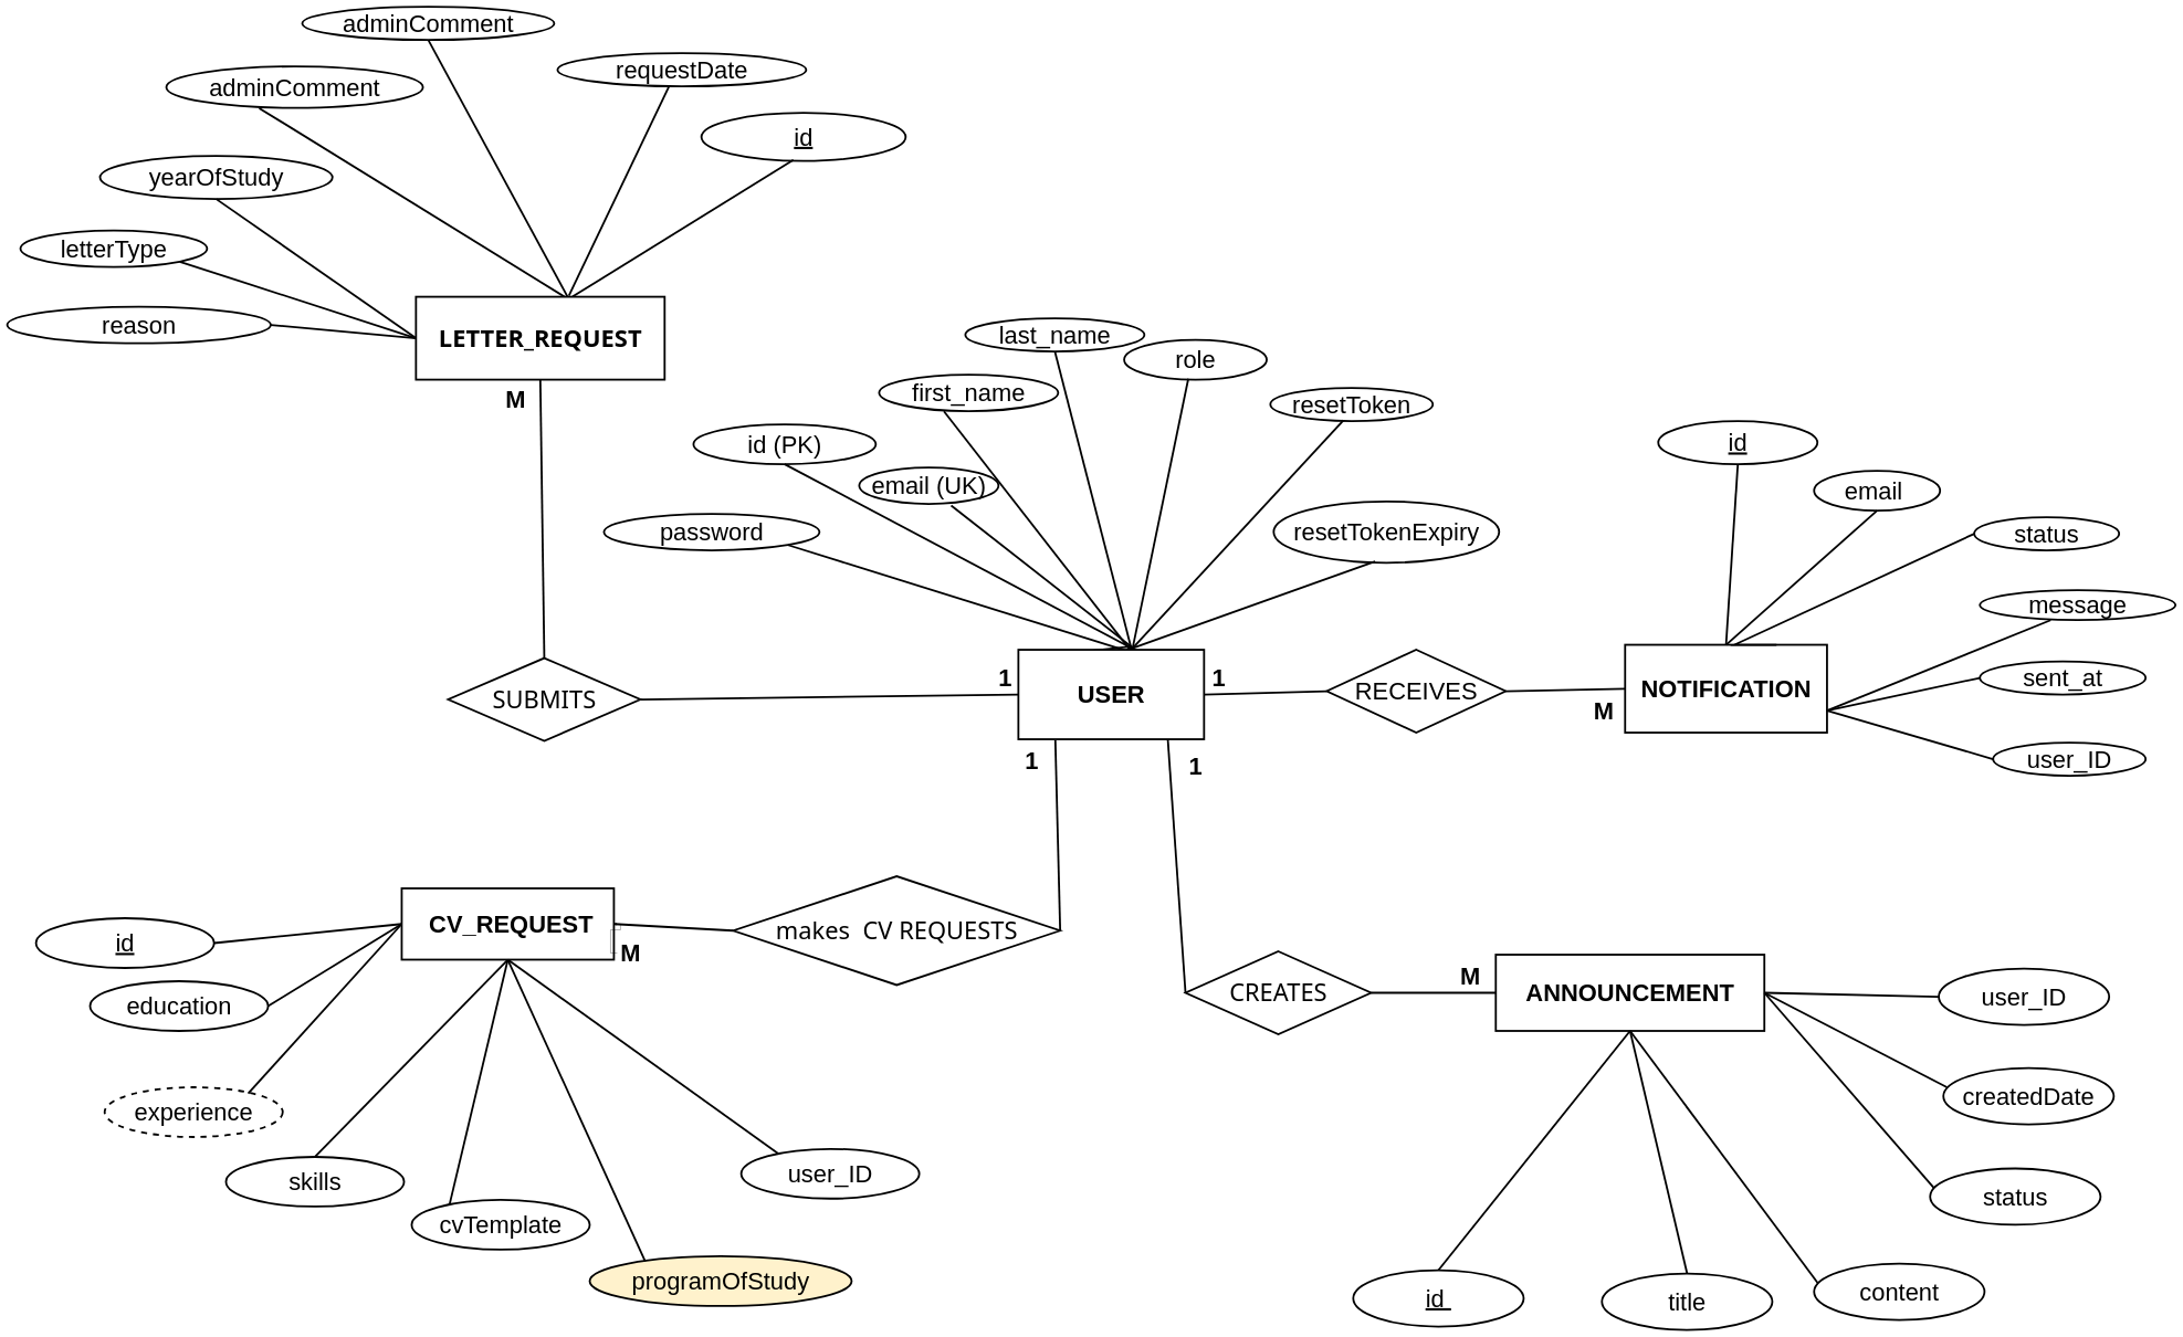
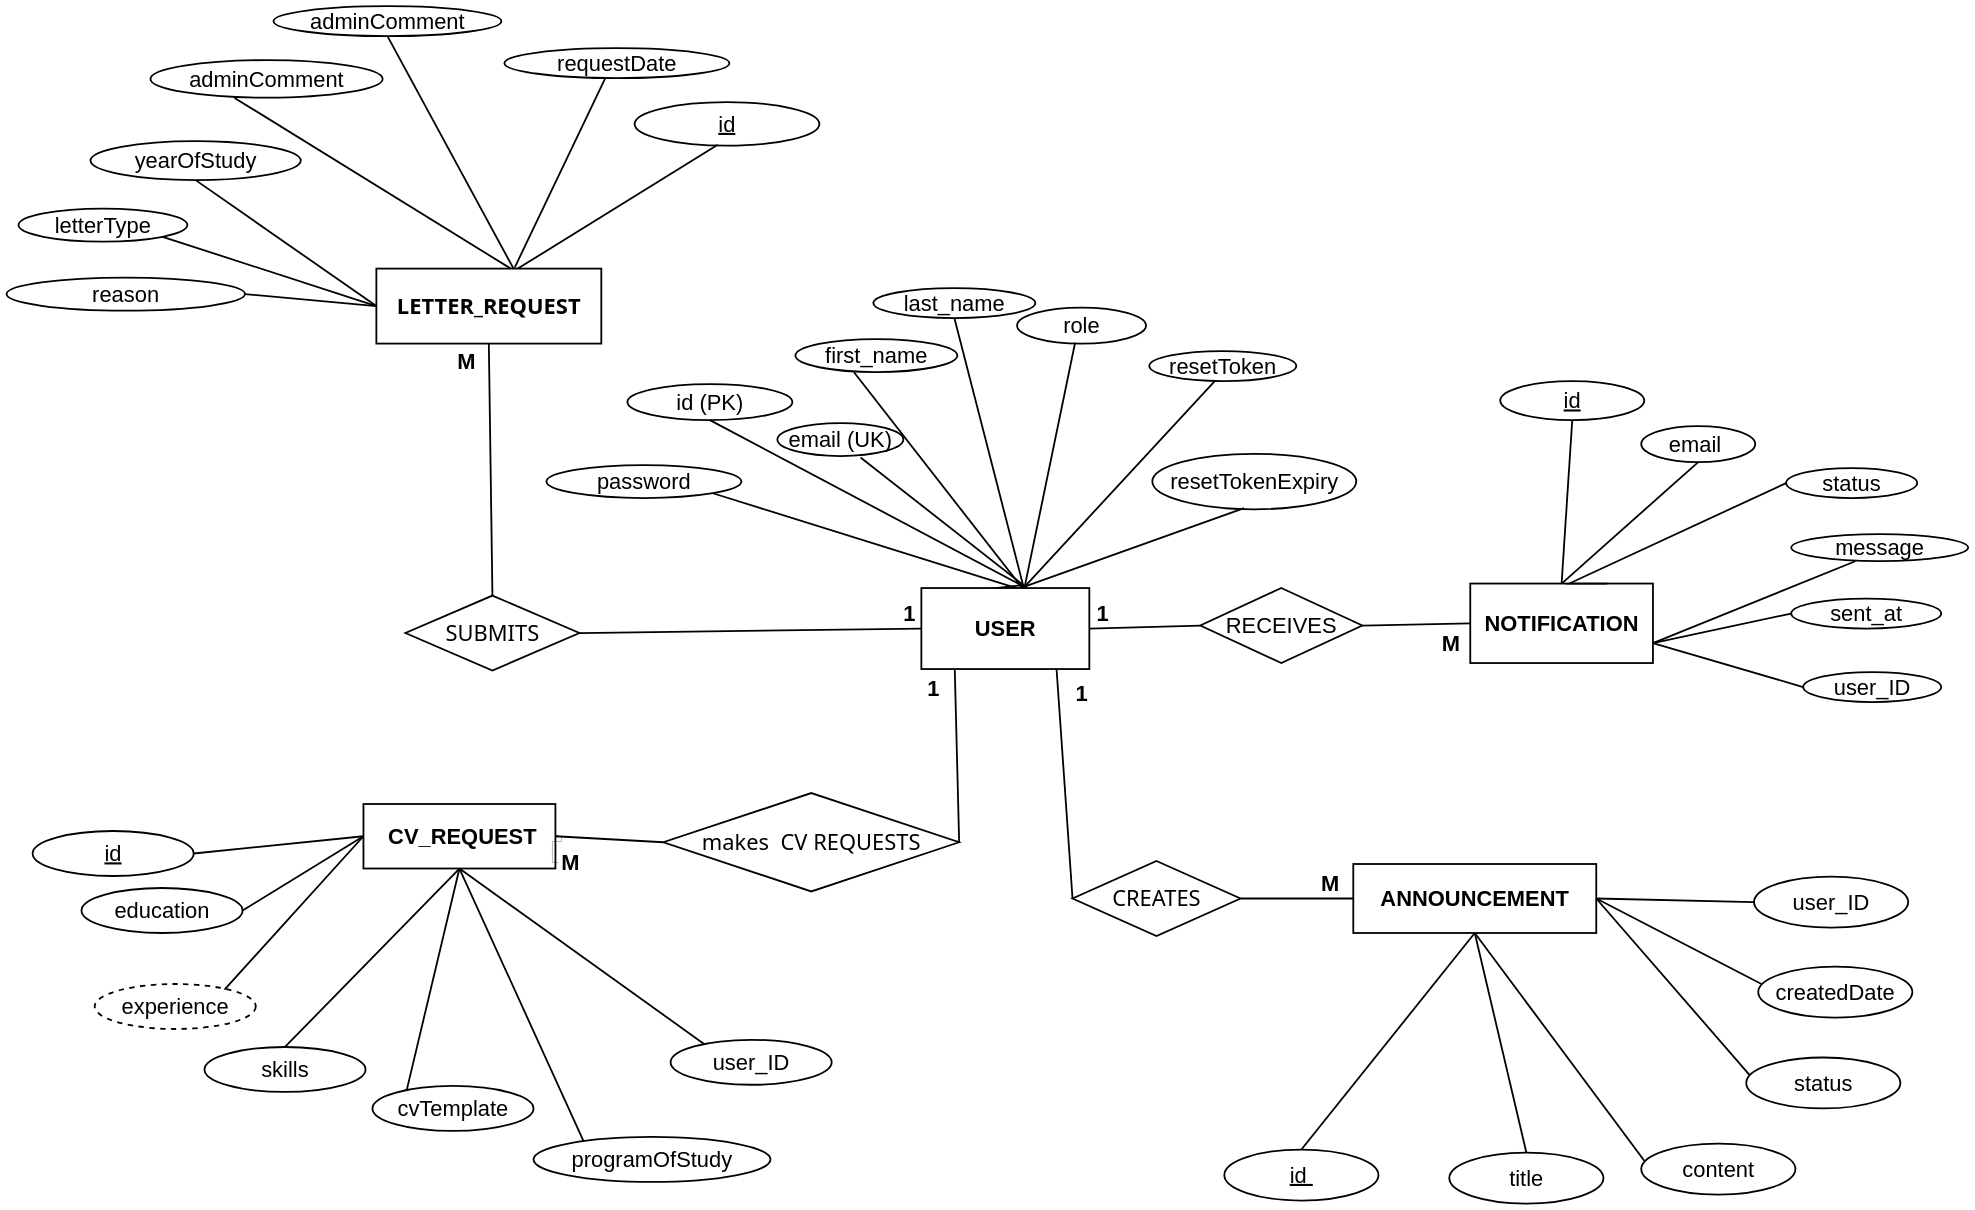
- <mxCell id="79" value="programOfStudy" style="ellipse;whiteSpace=wrap;html=1;strokeWidth=6;shadow=0;fontSize=73;fillColor=#fff2cc;" vertex="1" parent="1"><mxGeometry x="1777" y="3790" width="790" height="150" as="geometry" /></mxCell>
+ <mxCell id="79" value="programOfStudy" style="ellipse;whiteSpace=wrap;html=1;strokeWidth=6;shadow=0;fontSize=73;" vertex="1" parent="1"><mxGeometry x="1777" y="3790" width="790" height="150" as="geometry" /></mxCell>
